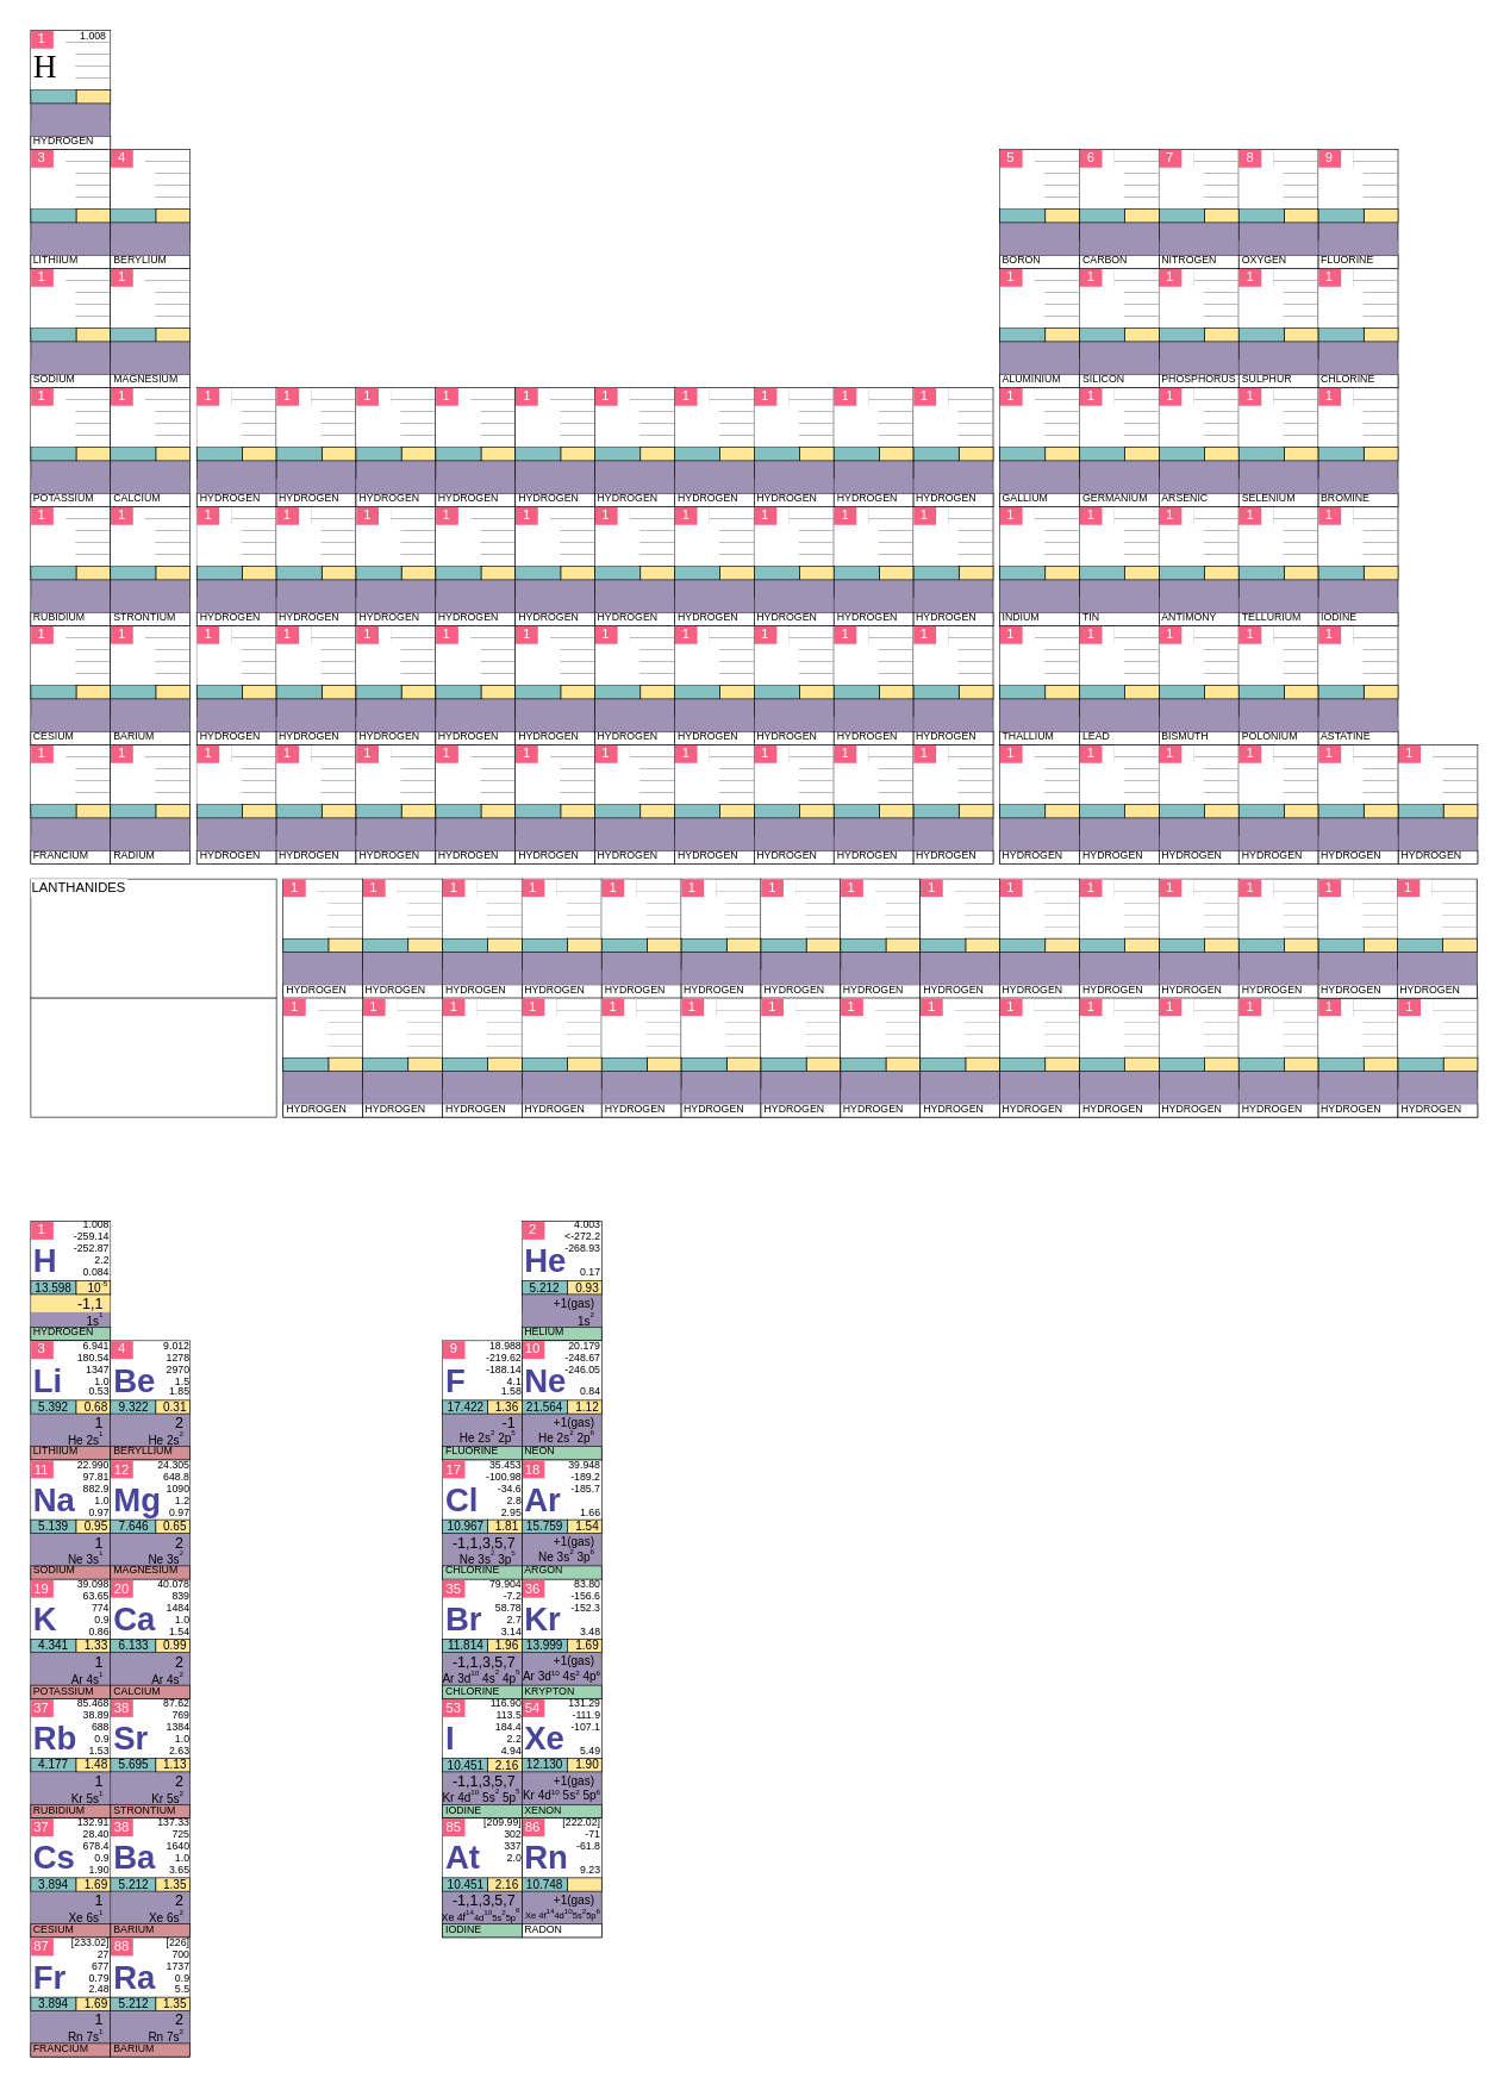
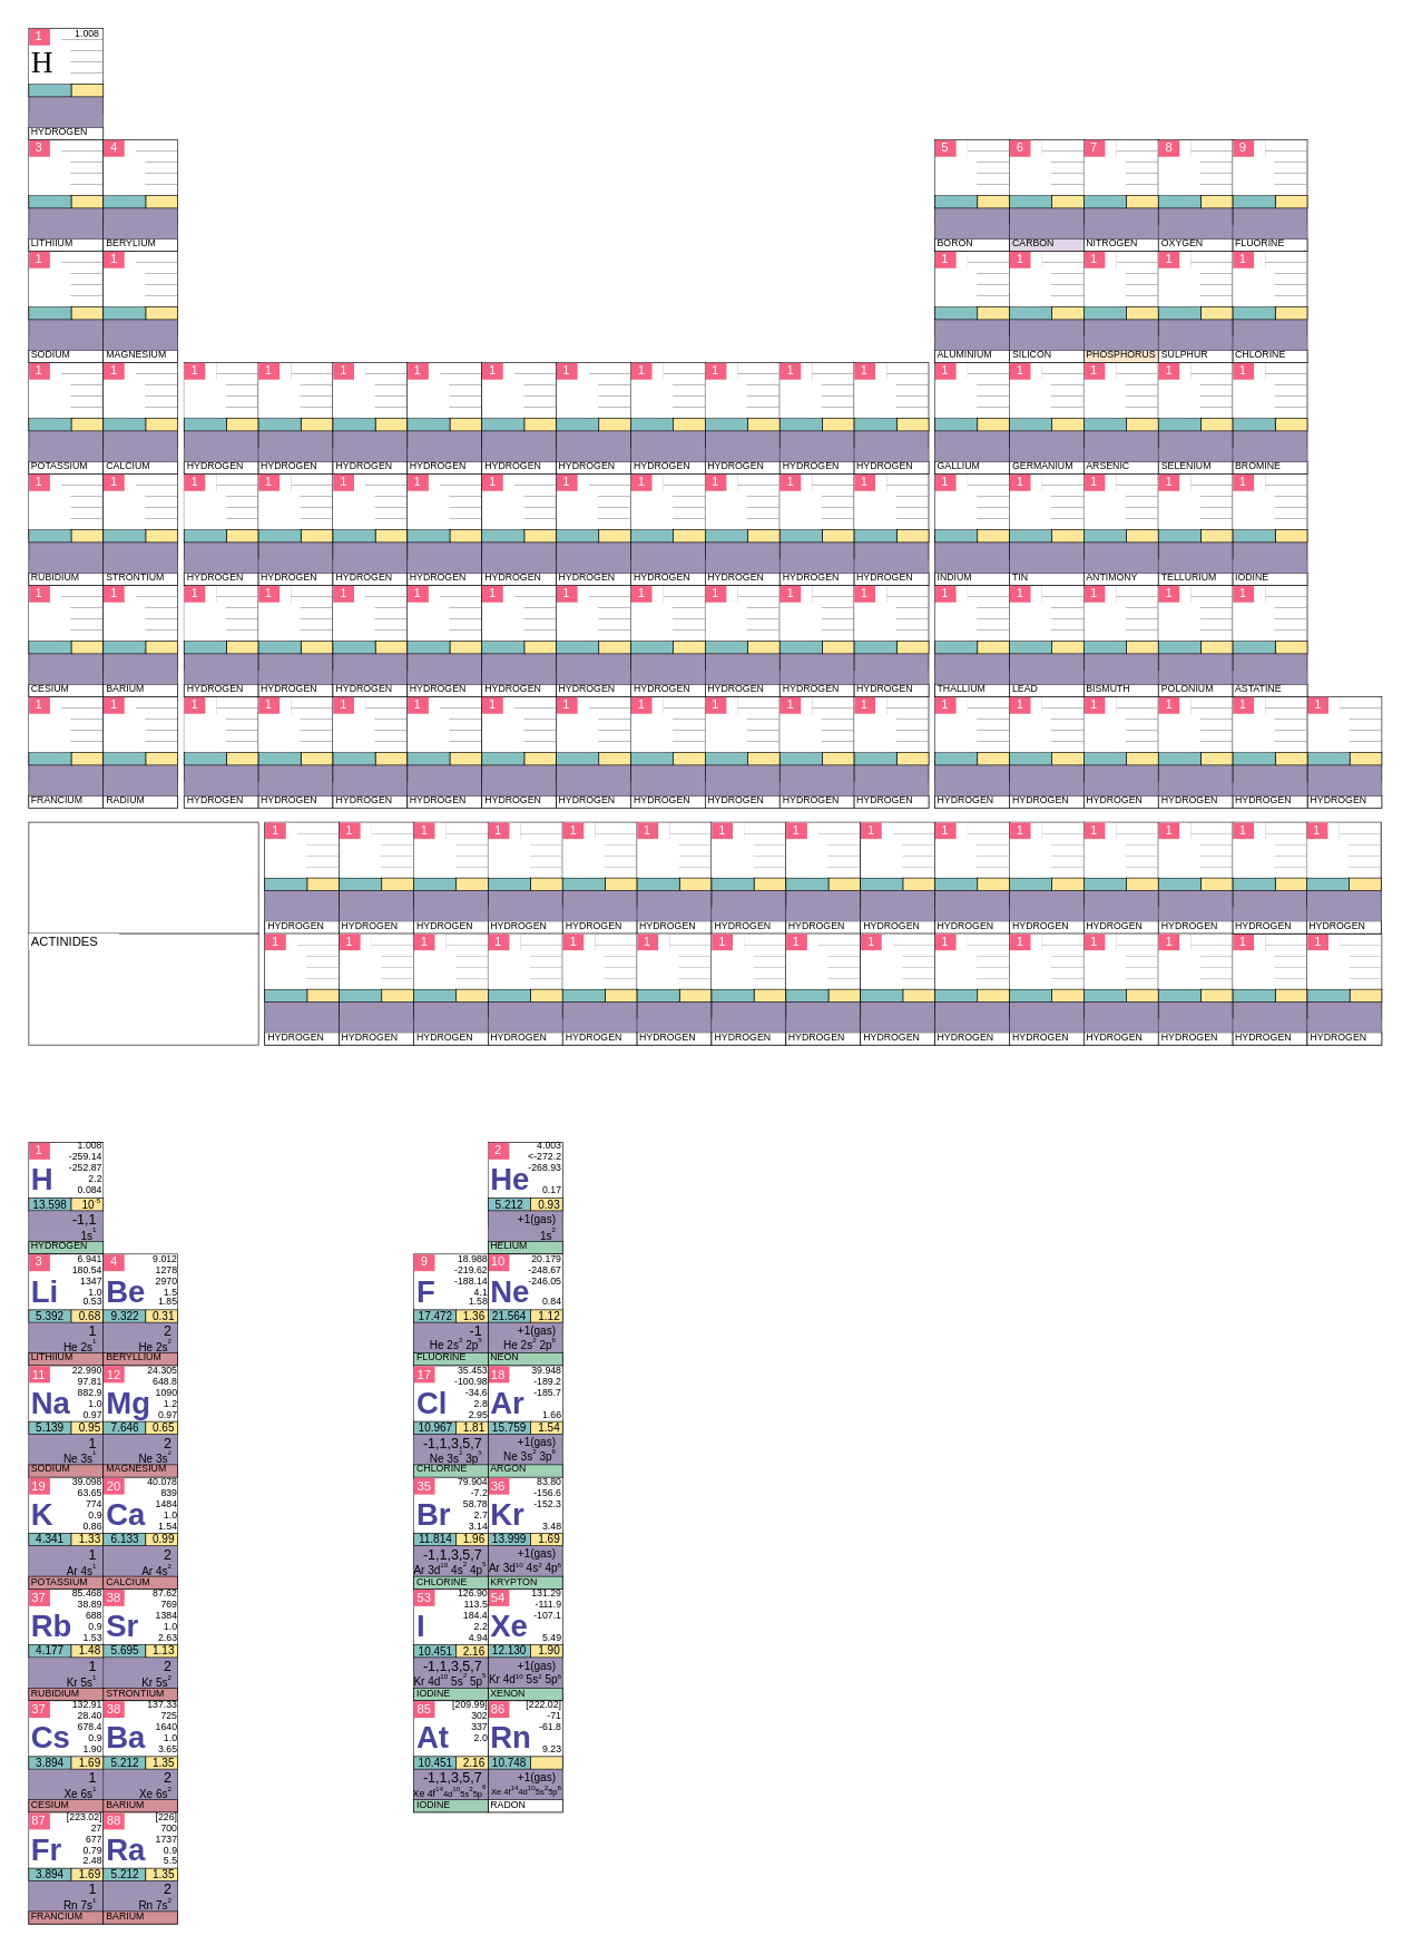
- <mxCell id="845" value="&lt;font style=&quot;font-size: 7px;&quot;&gt;CARBON&lt;/font&gt;" style="rounded=0;whiteSpace=wrap;html=1;strokeWidth=0.5;fontSize=7;verticalAlign=middle;horizontal=1;spacing=2;spacingBottom=-4;spacingTop=-5;align=left;movable=1;resizable=1;rotatable=1;deletable=1;editable=1;locked=0;connectable=1;container=0;" parent="746" vertex="1"><mxGeometry x="53.5" y="151" width="53.5" height="9" as="geometry" /></mxCell>
+ <mxCell id="845" value="&lt;font style=&quot;font-size: 7px;&quot;&gt;CARBON&lt;/font&gt;" style="rounded=0;whiteSpace=wrap;html=1;strokeWidth=0.5;fontSize=7;verticalAlign=middle;horizontal=1;spacing=2;spacingBottom=-4;spacingTop=-5;align=left;movable=1;resizable=1;rotatable=1;deletable=1;editable=1;locked=0;connectable=1;container=0;fillColor=#e1d5e7;" parent="746" vertex="1"><mxGeometry x="53.5" y="151" width="53.5" height="9" as="geometry" /></mxCell>
- <mxCell id="943" value="&lt;font style=&quot;font-size: 7px;&quot;&gt;PHOSPHORUS&lt;/font&gt;" style="rounded=0;whiteSpace=wrap;html=1;strokeWidth=0.5;fontSize=7;verticalAlign=middle;horizontal=1;spacing=2;spacingBottom=-4;spacingTop=-5;align=left;movable=1;resizable=1;rotatable=1;deletable=1;editable=1;locked=0;connectable=1;container=0;" parent="746" vertex="1"><mxGeometry x="107" y="231" width="53.5" height="9" as="geometry" /></mxCell>
+ <mxCell id="943" value="&lt;font style=&quot;font-size: 7px;&quot;&gt;PHOSPHORUS&lt;/font&gt;" style="rounded=0;whiteSpace=wrap;html=1;strokeWidth=0.5;fontSize=7;verticalAlign=middle;horizontal=1;spacing=2;spacingBottom=-4;spacingTop=-5;align=left;movable=1;resizable=1;rotatable=1;deletable=1;editable=1;locked=0;connectable=1;container=0;fillColor=#ffe6cc;" parent="746" vertex="1"><mxGeometry x="107" y="231" width="53.5" height="9" as="geometry" /></mxCell>
- <mxCell id="1603" value="&lt;font style=&quot;font-size: 9px;&quot;&gt;LANTHANIDES&lt;/font&gt;" style="rounded=0;whiteSpace=wrap;html=1;strokeWidth=0.1;movable=1;resizable=1;rotatable=1;deletable=1;editable=1;locked=0;connectable=1;fontSize=9;container=0;strokeColor=none;" parent="1" vertex="1"><mxGeometry x="20" y="590" width="65" height="12" as="geometry" /></mxCell>
+ <mxCell id="1604" value="&lt;font style=&quot;font-size: 9px;&quot;&gt;ACTINIDES&lt;/font&gt;" style="rounded=0;whiteSpace=wrap;html=1;strokeWidth=0.1;movable=1;resizable=1;rotatable=1;deletable=1;editable=1;locked=0;connectable=1;fontSize=9;container=0;strokeColor=none;align=left;" parent="1" vertex="1"><mxGeometry x="20" y="670" width="65" height="12" as="geometry" /></mxCell>
- <mxCell id="1614" value="-1,1" style="rounded=0;whiteSpace=wrap;html=1;strokeWidth=0;movable=1;resizable=1;rotatable=1;deletable=1;editable=1;locked=0;connectable=1;fillColor=#ffe799;dashed=1;strokeColor=none;container=0;align=right;fontSize=10;spacingRight=2;fontFamily=Helvetica;" parent="1605" vertex="1"><mxGeometry x="0.2" y="49.5" width="53" height="11.5" as="geometry" /></mxCell>
+ <mxCell id="1614" value="-1,1" style="rounded=0;whiteSpace=wrap;html=1;strokeWidth=0;movable=1;resizable=1;rotatable=1;deletable=1;editable=1;locked=0;connectable=1;fillColor=#9e93b5;dashed=1;strokeColor=none;container=0;align=right;fontSize=10;spacingRight=2;fontFamily=Helvetica;" parent="1605" vertex="1"><mxGeometry x="0.2" y="49.5" width="53" height="11.5" as="geometry" /></mxCell>
- <mxCell id="1947" value="&lt;font style=&quot;font-size: 8px;&quot;&gt;17.422&lt;/font&gt;" style="rounded=0;whiteSpace=wrap;html=1;strokeWidth=0.5;movable=1;resizable=1;rotatable=1;deletable=1;editable=1;locked=0;connectable=1;fillColor=#86C1C1;container=0;fontSize=7;verticalAlign=middle;spacingTop=0;fontFamily=Helvetica;" vertex="1" parent="1941"><mxGeometry y="40.0" width="30.5" height="9" as="geometry" /></mxCell>
+ <mxCell id="1947" value="&lt;font style=&quot;font-size: 8px;&quot;&gt;17.472&lt;/font&gt;" style="rounded=0;whiteSpace=wrap;html=1;strokeWidth=0.5;movable=1;resizable=1;rotatable=1;deletable=1;editable=1;locked=0;connectable=1;fillColor=#86C1C1;container=0;fontSize=7;verticalAlign=middle;spacingTop=0;fontFamily=Helvetica;" vertex="1" parent="1941"><mxGeometry y="40.0" width="30.5" height="9" as="geometry" /></mxCell>
- <mxCell id="2008" value="116.90" style="rounded=0;whiteSpace=wrap;html=1;strokeWidth=0.1;movable=1;resizable=1;rotatable=1;deletable=1;editable=1;locked=0;connectable=1;container=0;fontSize=7;align=right;strokeColor=none;fillColor=none;spacingBottom=1;spacingRight=-2;fontFamily=Helvetica;" vertex="1" parent="1995"><mxGeometry x="23.2" width="30" height="7.8" as="geometry" /></mxCell>
+ <mxCell id="2008" value="126.90" style="rounded=0;whiteSpace=wrap;html=1;strokeWidth=0.1;movable=1;resizable=1;rotatable=1;deletable=1;editable=1;locked=0;connectable=1;container=0;fontSize=7;align=right;strokeColor=none;fillColor=none;spacingBottom=1;spacingRight=-2;fontFamily=Helvetica;" vertex="1" parent="1995"><mxGeometry x="23.2" width="30" height="7.8" as="geometry" /></mxCell>
- <mxCell id="1816" value="[233.02]" style="rounded=0;whiteSpace=wrap;html=1;strokeWidth=0.1;movable=1;resizable=1;rotatable=1;deletable=1;editable=1;locked=0;connectable=1;container=0;fontSize=7;align=right;strokeColor=none;fillColor=none;spacingBottom=1;spacingRight=-2;fontFamily=Helvetica;" parent="1803" vertex="1"><mxGeometry x="23.2" width="30" height="7.8" as="geometry" /></mxCell>
+ <mxCell id="1816" value="[223.02]" style="rounded=0;whiteSpace=wrap;html=1;strokeWidth=0.1;movable=1;resizable=1;rotatable=1;deletable=1;editable=1;locked=0;connectable=1;container=0;fontSize=7;align=right;strokeColor=none;fillColor=none;spacingBottom=1;spacingRight=-2;fontFamily=Helvetica;" parent="1803" vertex="1"><mxGeometry x="23.2" width="30" height="7.8" as="geometry" /></mxCell>
